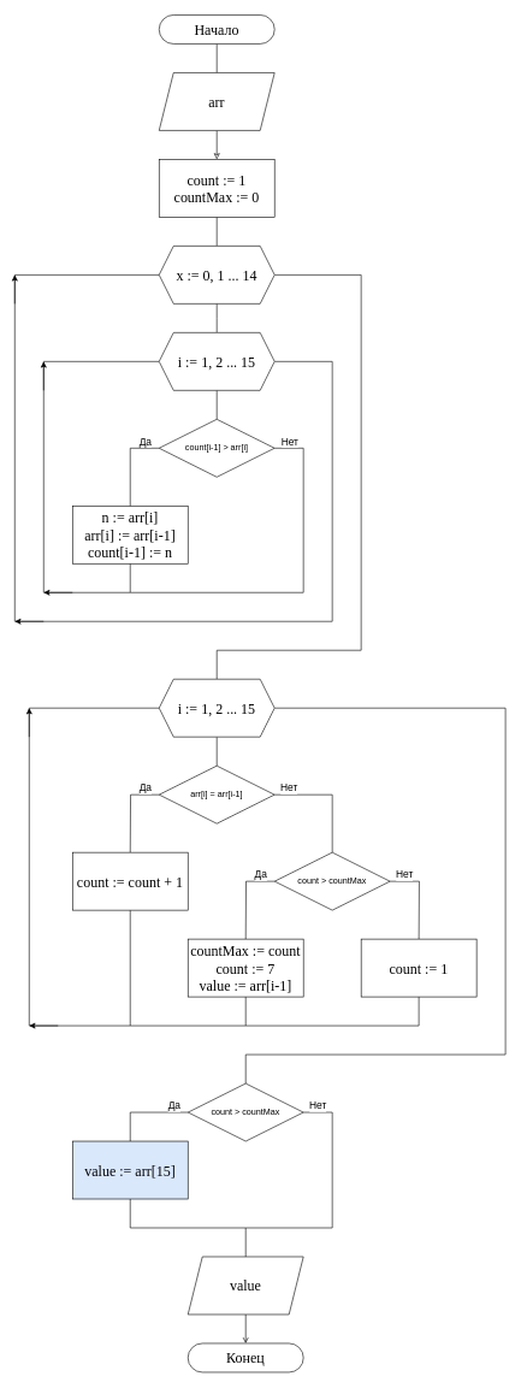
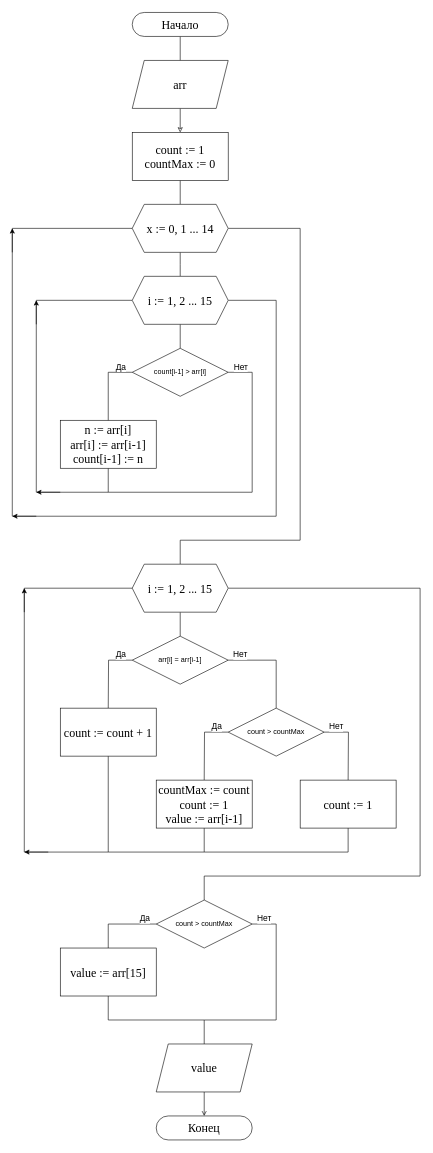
- <mxCell id="35" value="countMax := count&lt;br&gt;count := 7&lt;br&gt;value := arr[i-1]" style="rounded=0;whiteSpace=wrap;html=1;fontFamily=Times New Roman;fontStyle=0;fontSize=20;" parent="1" vertex="1"><mxGeometry x="260" y="1300" width="160" height="80" as="geometry" /></mxCell>
+ <mxCell id="35" value="countMax := count&lt;br&gt;count := 1&lt;br&gt;value := arr[i-1]" style="rounded=0;whiteSpace=wrap;html=1;fontFamily=Times New Roman;fontStyle=0;fontSize=20;" parent="1" vertex="1"><mxGeometry x="260" y="1300" width="160" height="80" as="geometry" /></mxCell>
- <mxCell id="43" value="value := arr[15]" style="rounded=0;whiteSpace=wrap;html=1;fontFamily=Times New Roman;fontStyle=0;fontSize=20;fillColor=#dae8fc;" parent="1" vertex="1"><mxGeometry x="100" y="1580" width="160" height="80" as="geometry" /></mxCell>
+ <mxCell id="43" value="value := arr[15]" style="rounded=0;whiteSpace=wrap;html=1;fontFamily=Times New Roman;fontStyle=0;fontSize=20;" parent="1" vertex="1"><mxGeometry x="100" y="1580" width="160" height="80" as="geometry" /></mxCell>
